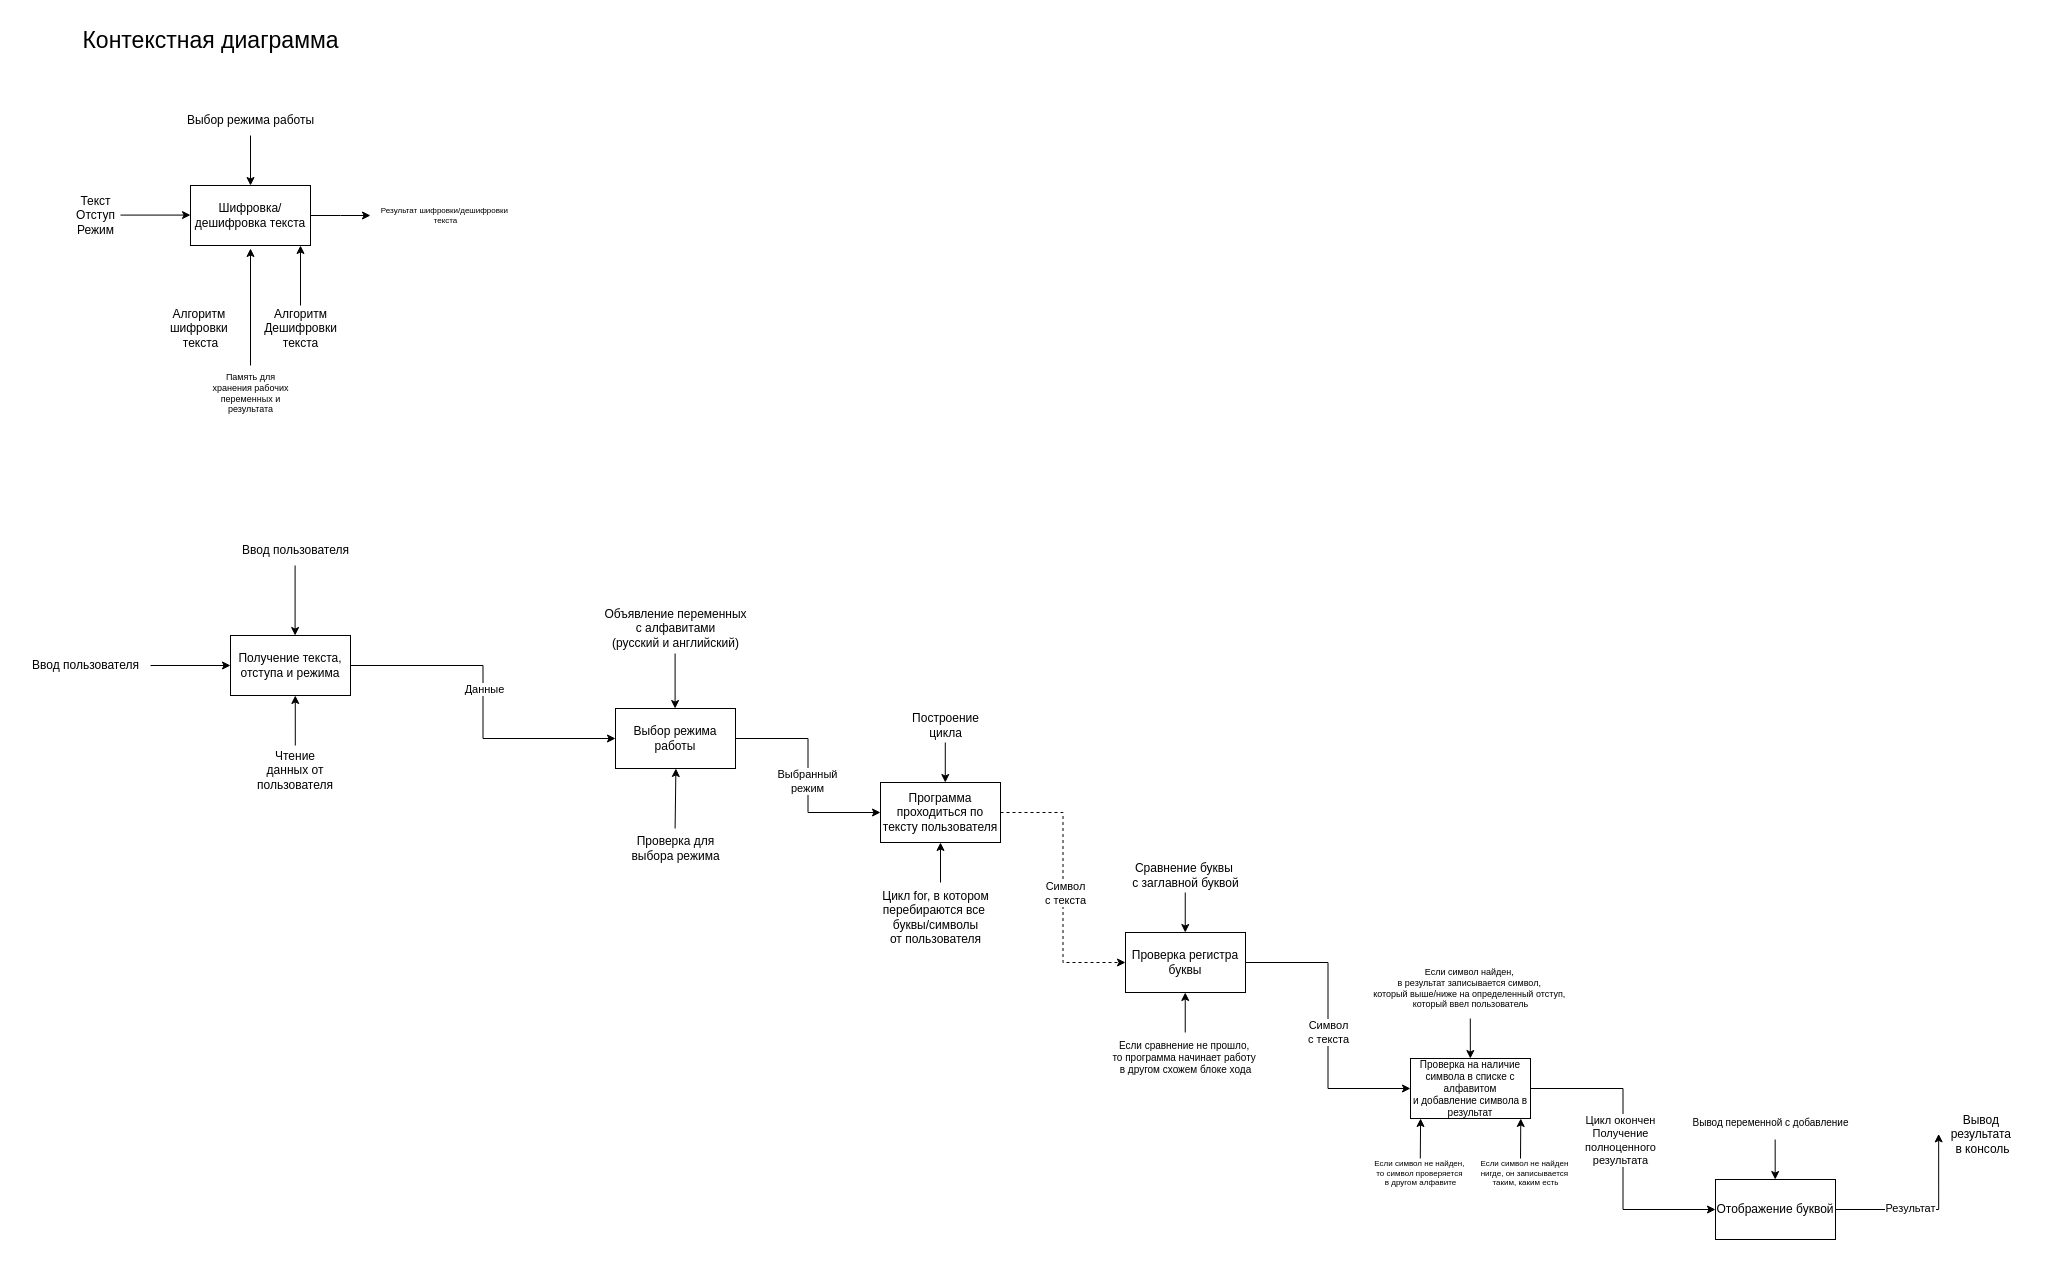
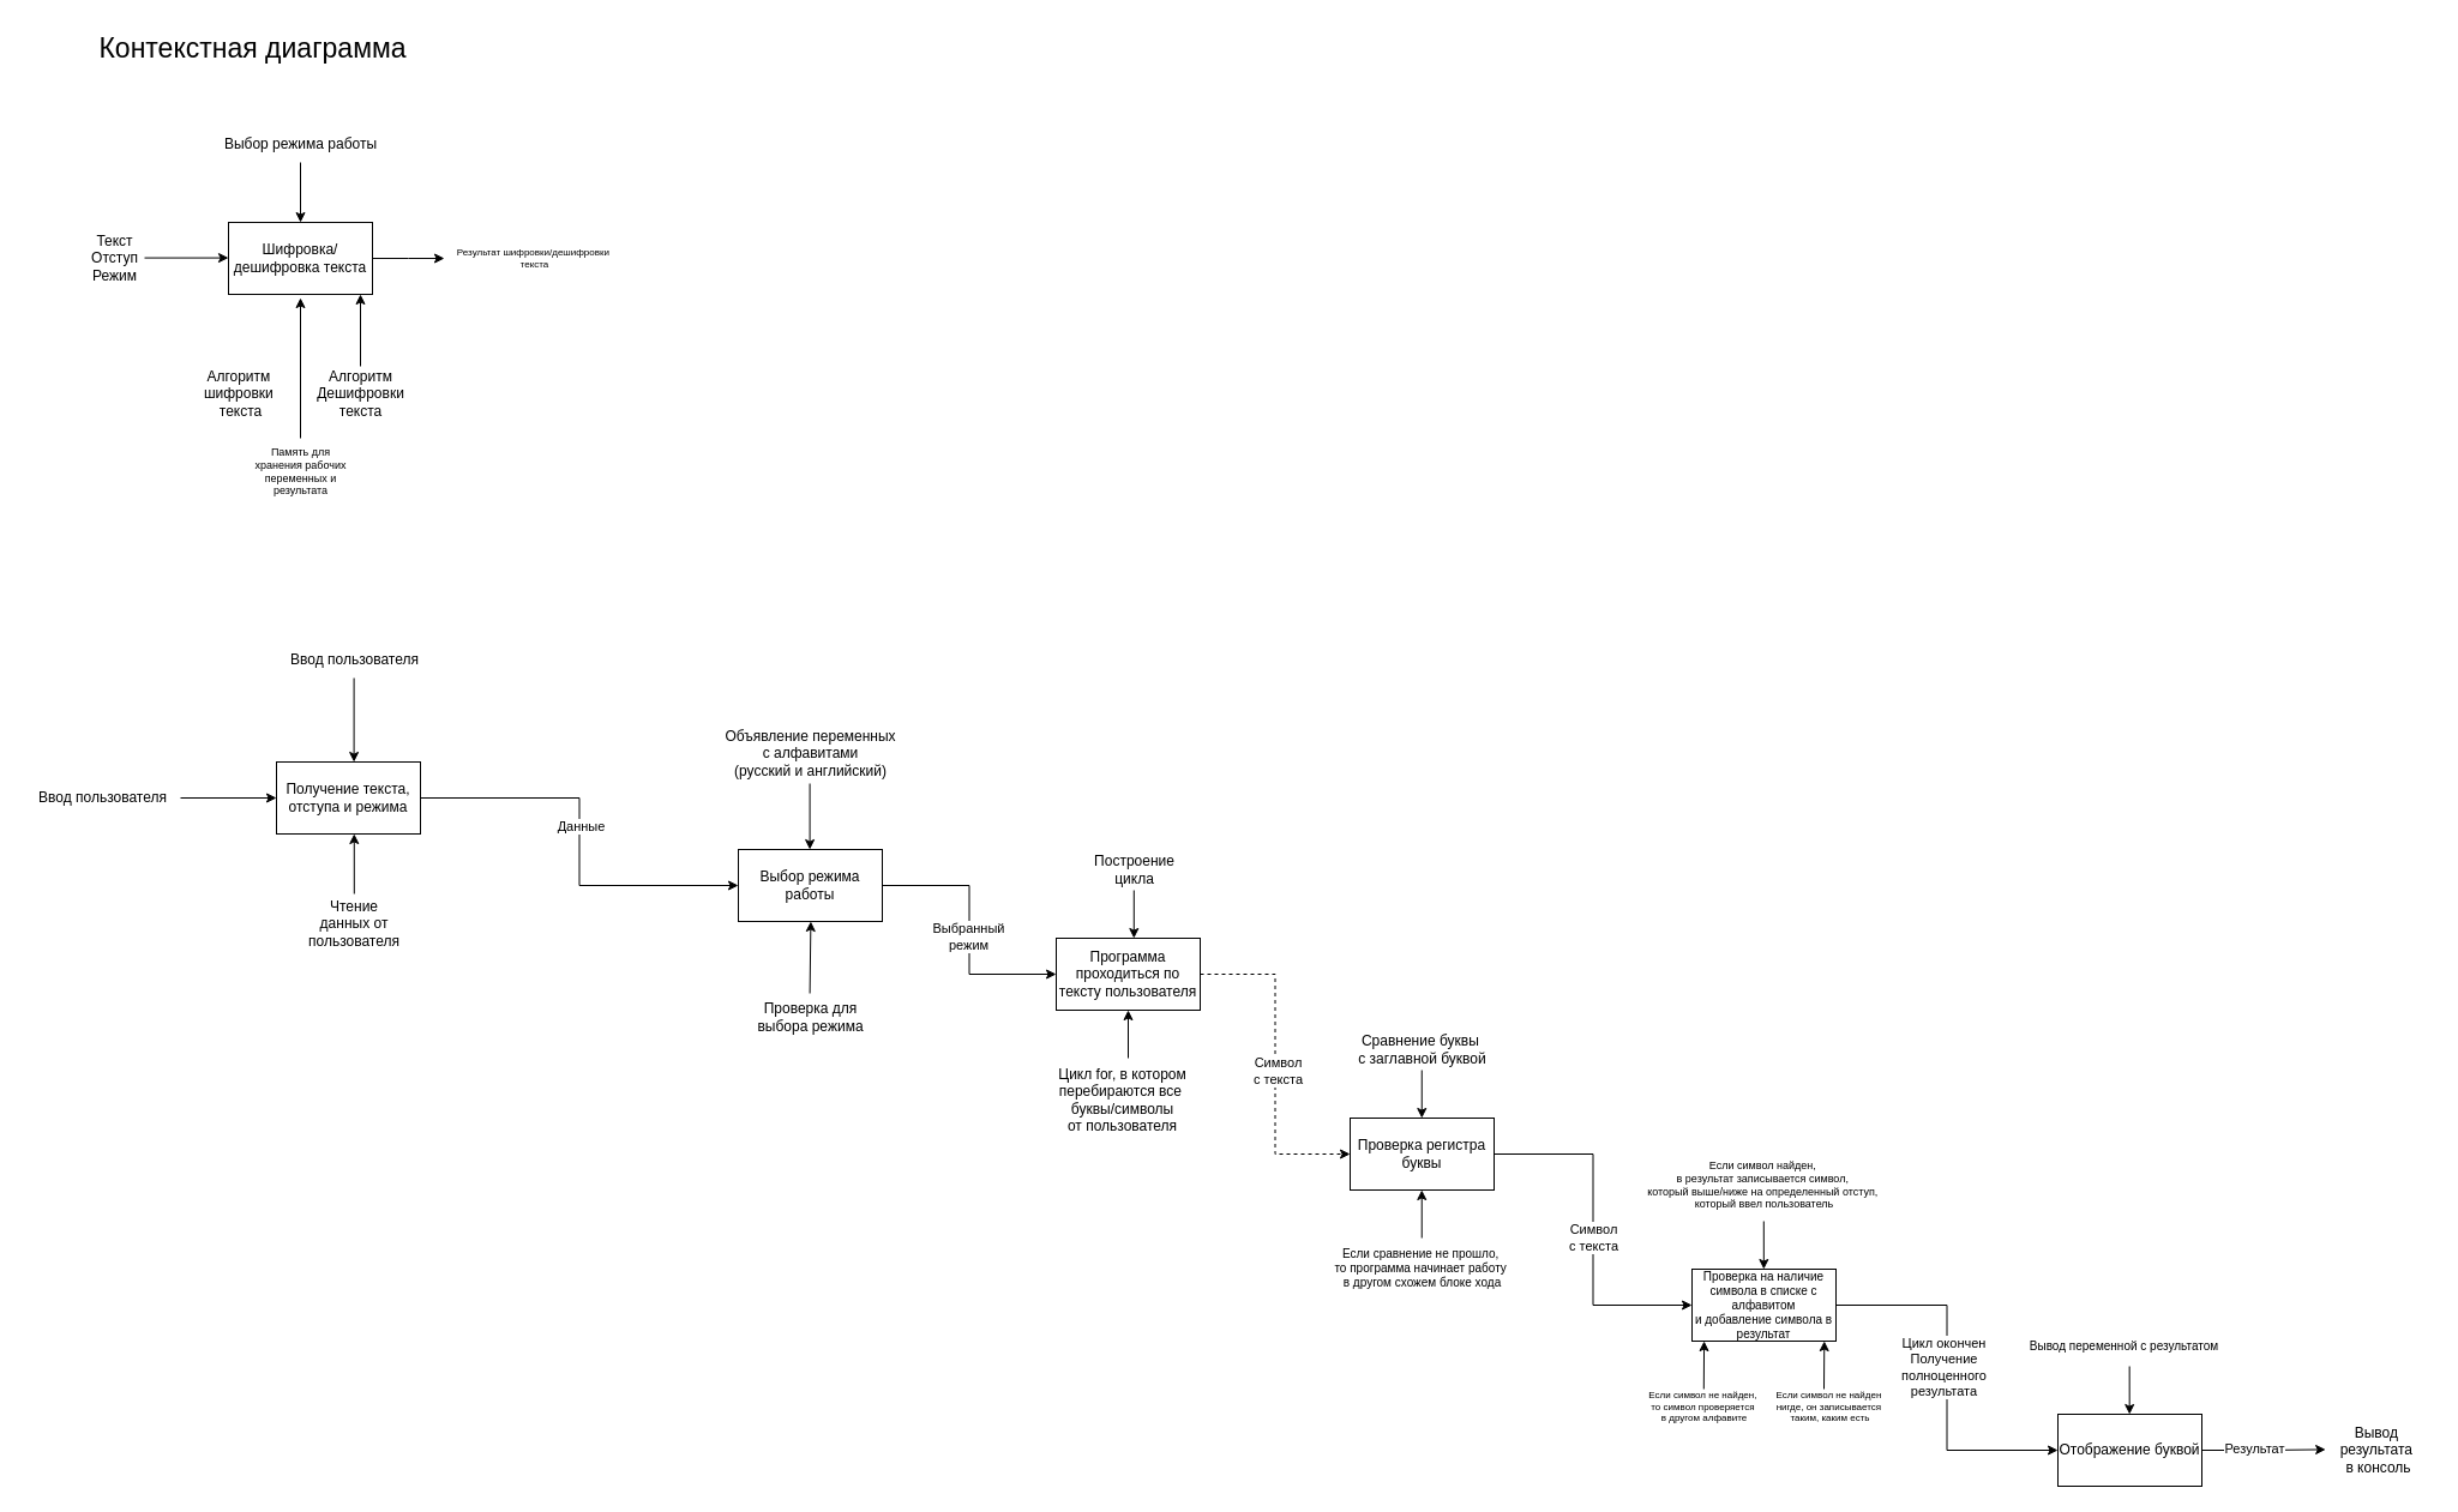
- <mxCell id="58" value="Вывод переменной с добавление" style="text;html=1;align=center;verticalAlign=middle;resizable=0;points=[];autosize=1;strokeColor=none;fillColor=none;fontSize=10;" vertex="1" parent="1"><mxGeometry x="1680" y="1107" width="180" height="30" as="geometry" /></mxCell>
+ <mxCell id="58" value="Вывод переменной с результатом" style="text;html=1;align=center;verticalAlign=middle;resizable=0;points=[];autosize=1;strokeColor=none;fillColor=none;fontSize=10;" vertex="1" parent="1"><mxGeometry x="1680" y="1107" width="180" height="30" as="geometry" /></mxCell>
- <mxCell id="59" value="Вывод&amp;nbsp;&lt;div&gt;результата&amp;nbsp;&lt;/div&gt;&lt;div&gt;в консоль&lt;/div&gt;" style="text;html=1;align=center;verticalAlign=middle;resizable=0;points=[];autosize=1;strokeColor=none;fillColor=none;" vertex="1" parent="1"><mxGeometry x="1937" y="1104" width="90" height="60" as="geometry" /></mxCell>
+ <mxCell id="59" value="Вывод&amp;nbsp;&lt;div&gt;результата&amp;nbsp;&lt;/div&gt;&lt;div&gt;в консоль&lt;/div&gt;" style="text;html=1;align=center;verticalAlign=middle;resizable=0;points=[];autosize=1;strokeColor=none;fillColor=none;" vertex="1" parent="1"><mxGeometry x="1937" y="1179" width="90" height="60" as="geometry" /></mxCell>
